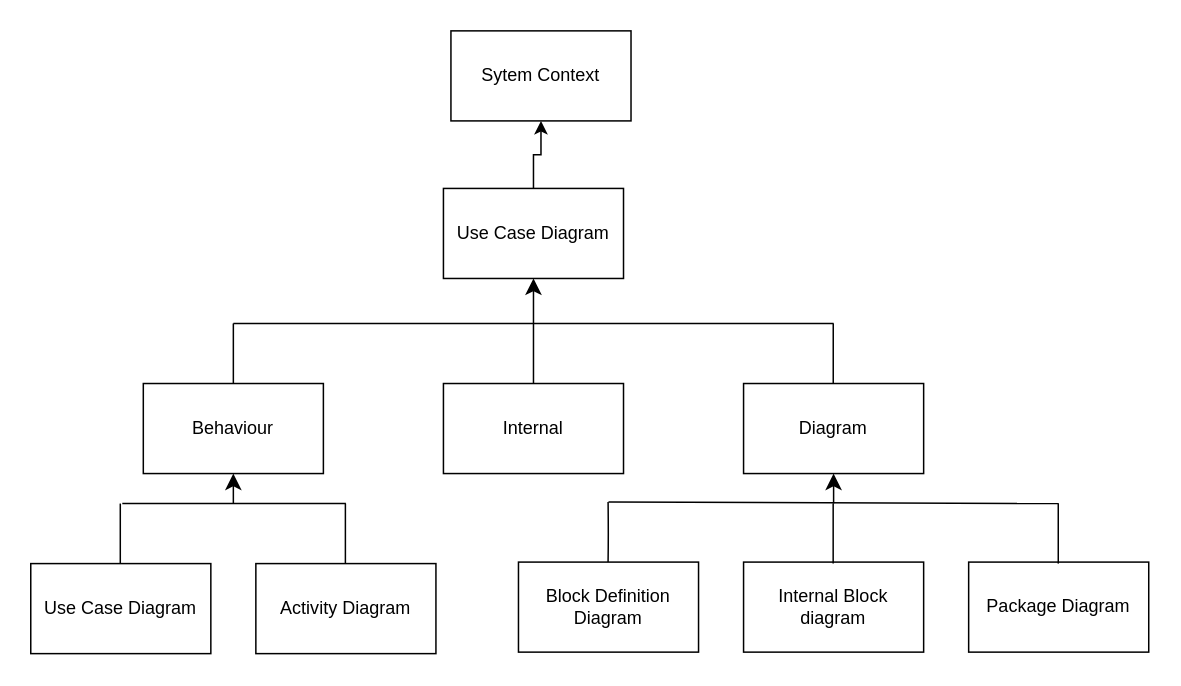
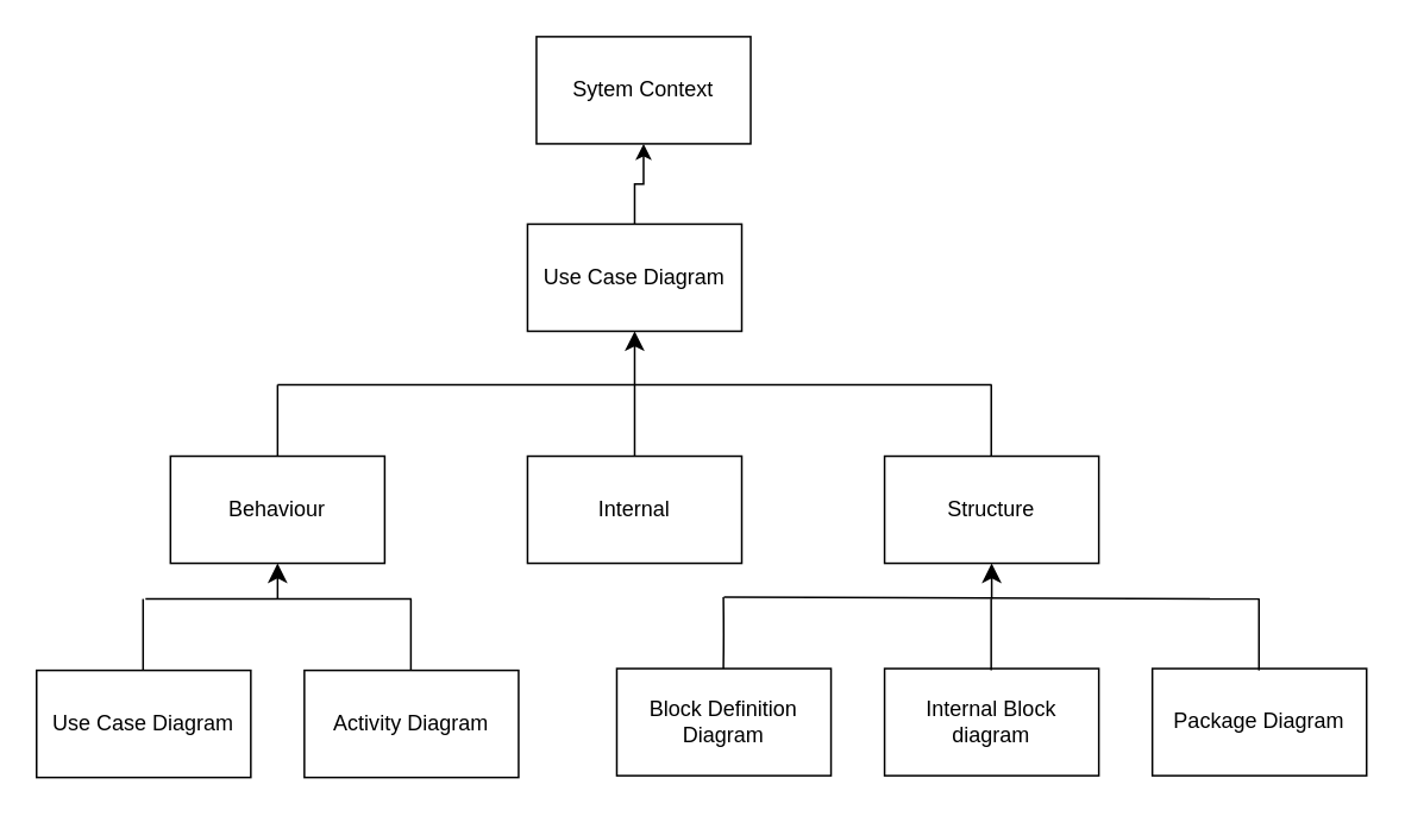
- <mxCell id="6" value="Diagram" style="rounded=0;whiteSpace=wrap;html=1;" parent="1" vertex="1"><mxGeometry x="495" y="255" width="120" height="60" as="geometry" /></mxCell>
+ <mxCell id="6" value="Structure" style="rounded=0;whiteSpace=wrap;html=1;" parent="1" vertex="1"><mxGeometry x="495" y="255" width="120" height="60" as="geometry" /></mxCell>
